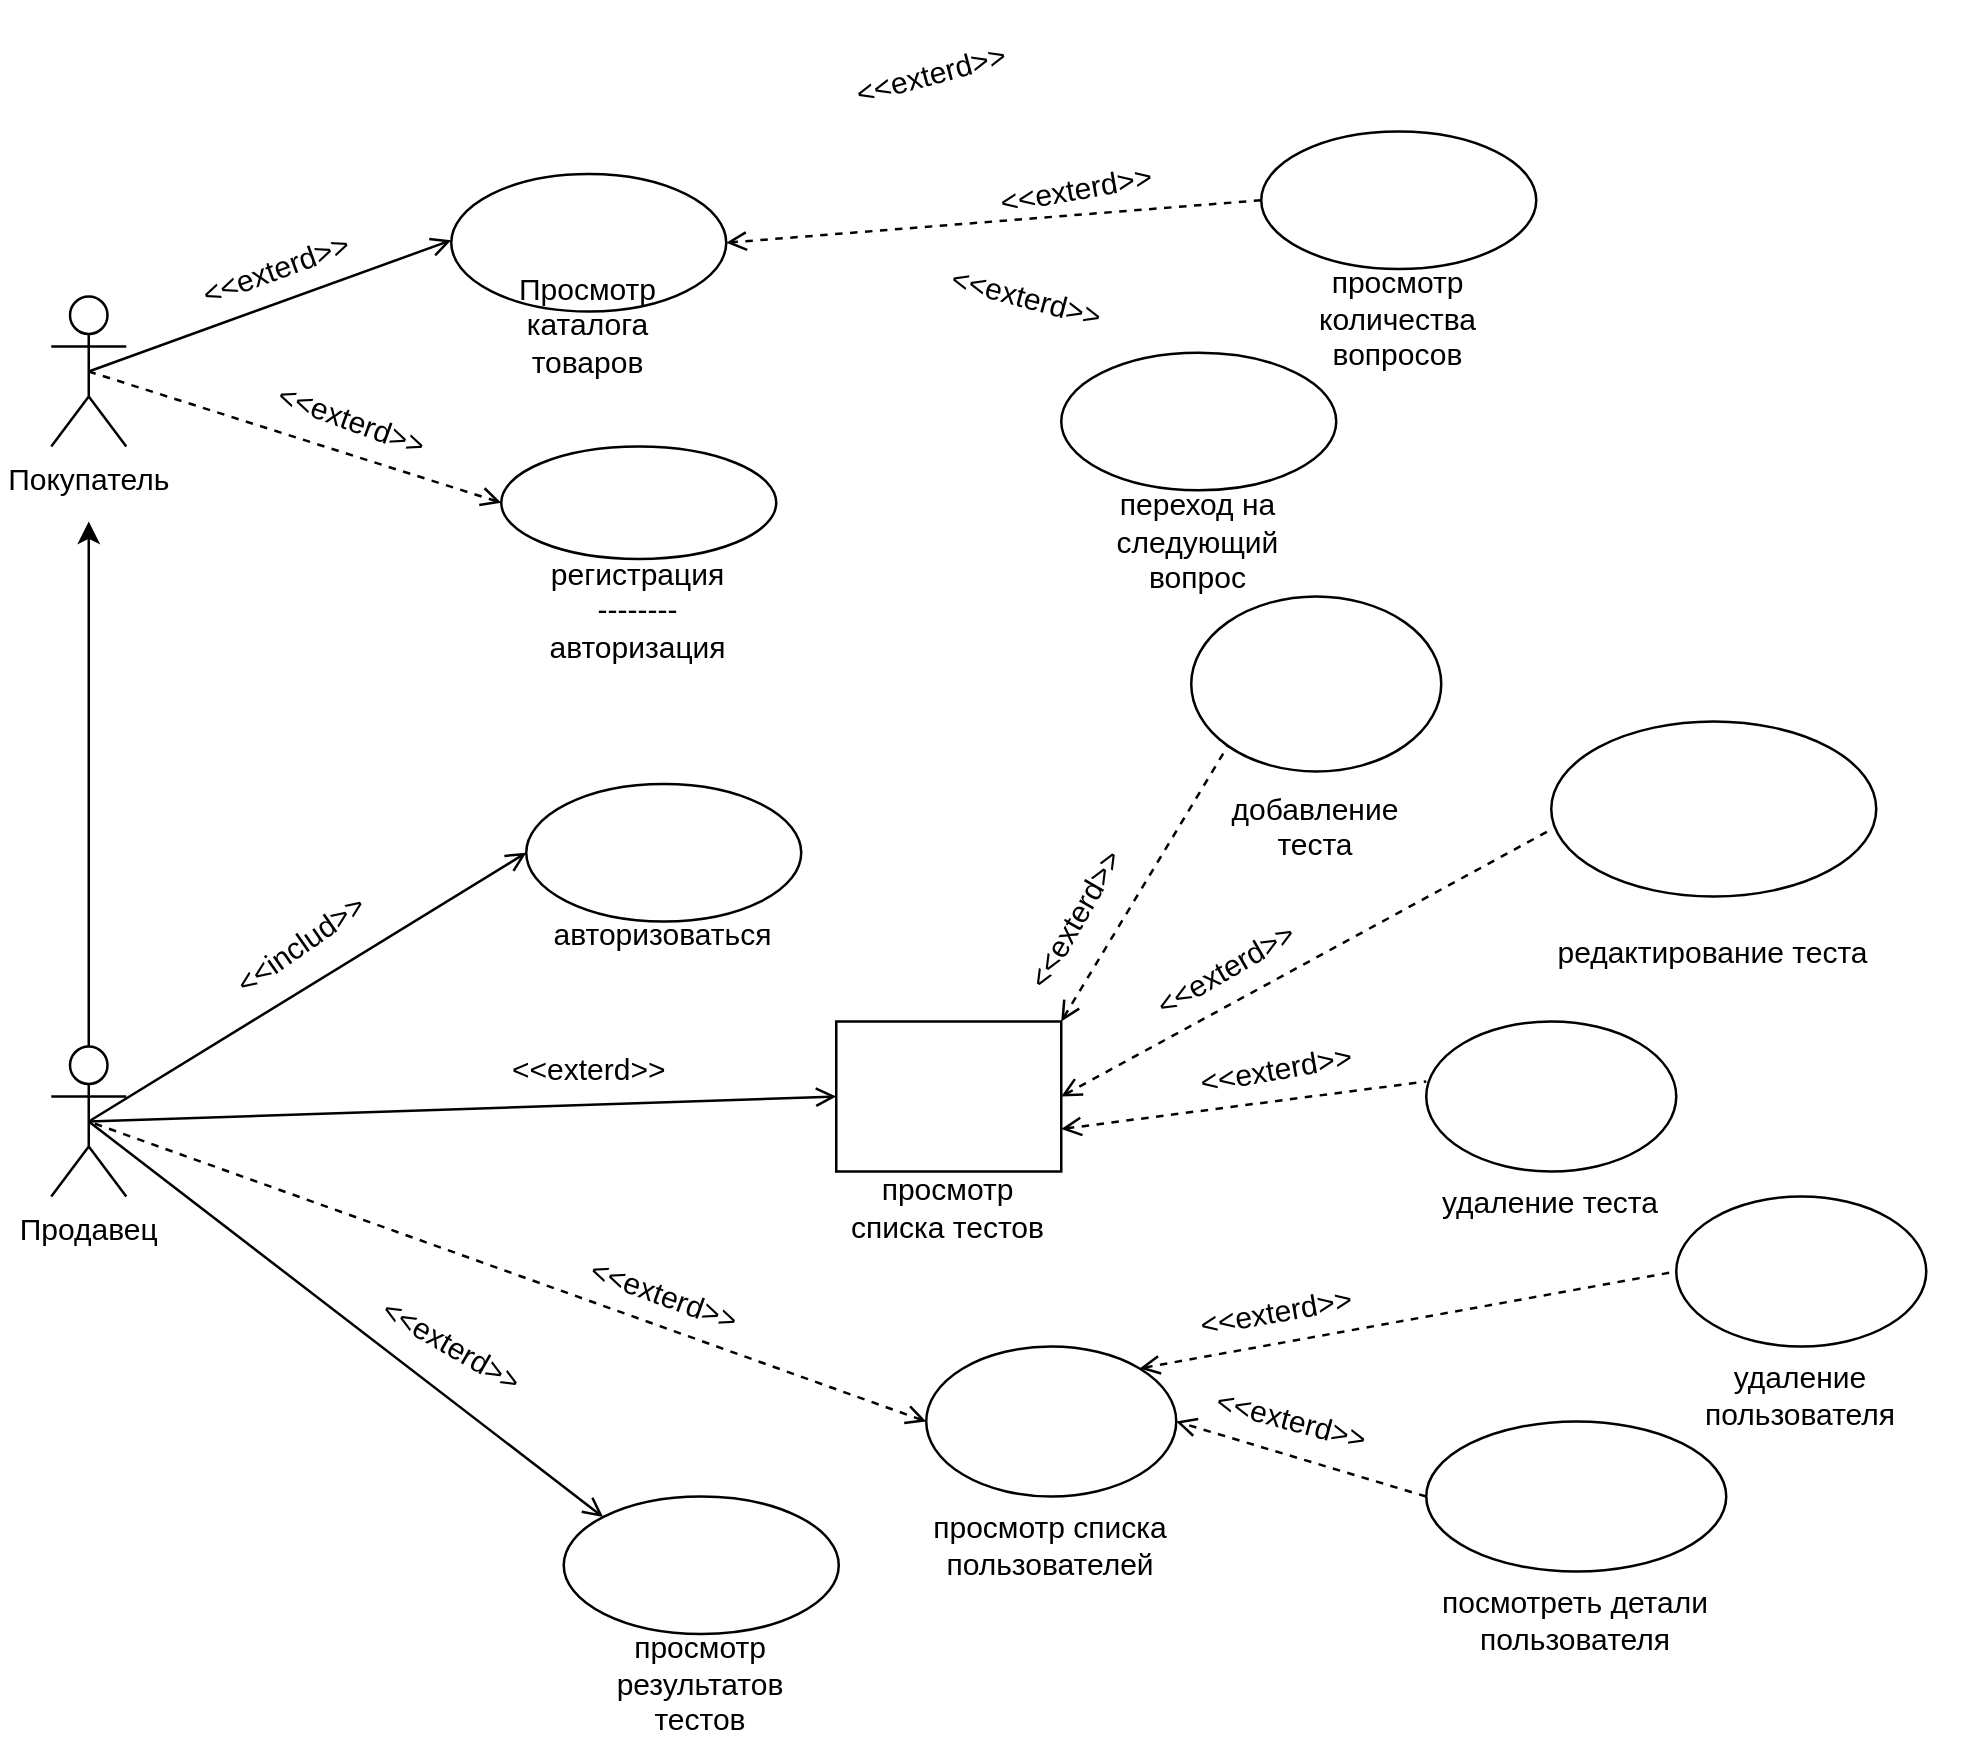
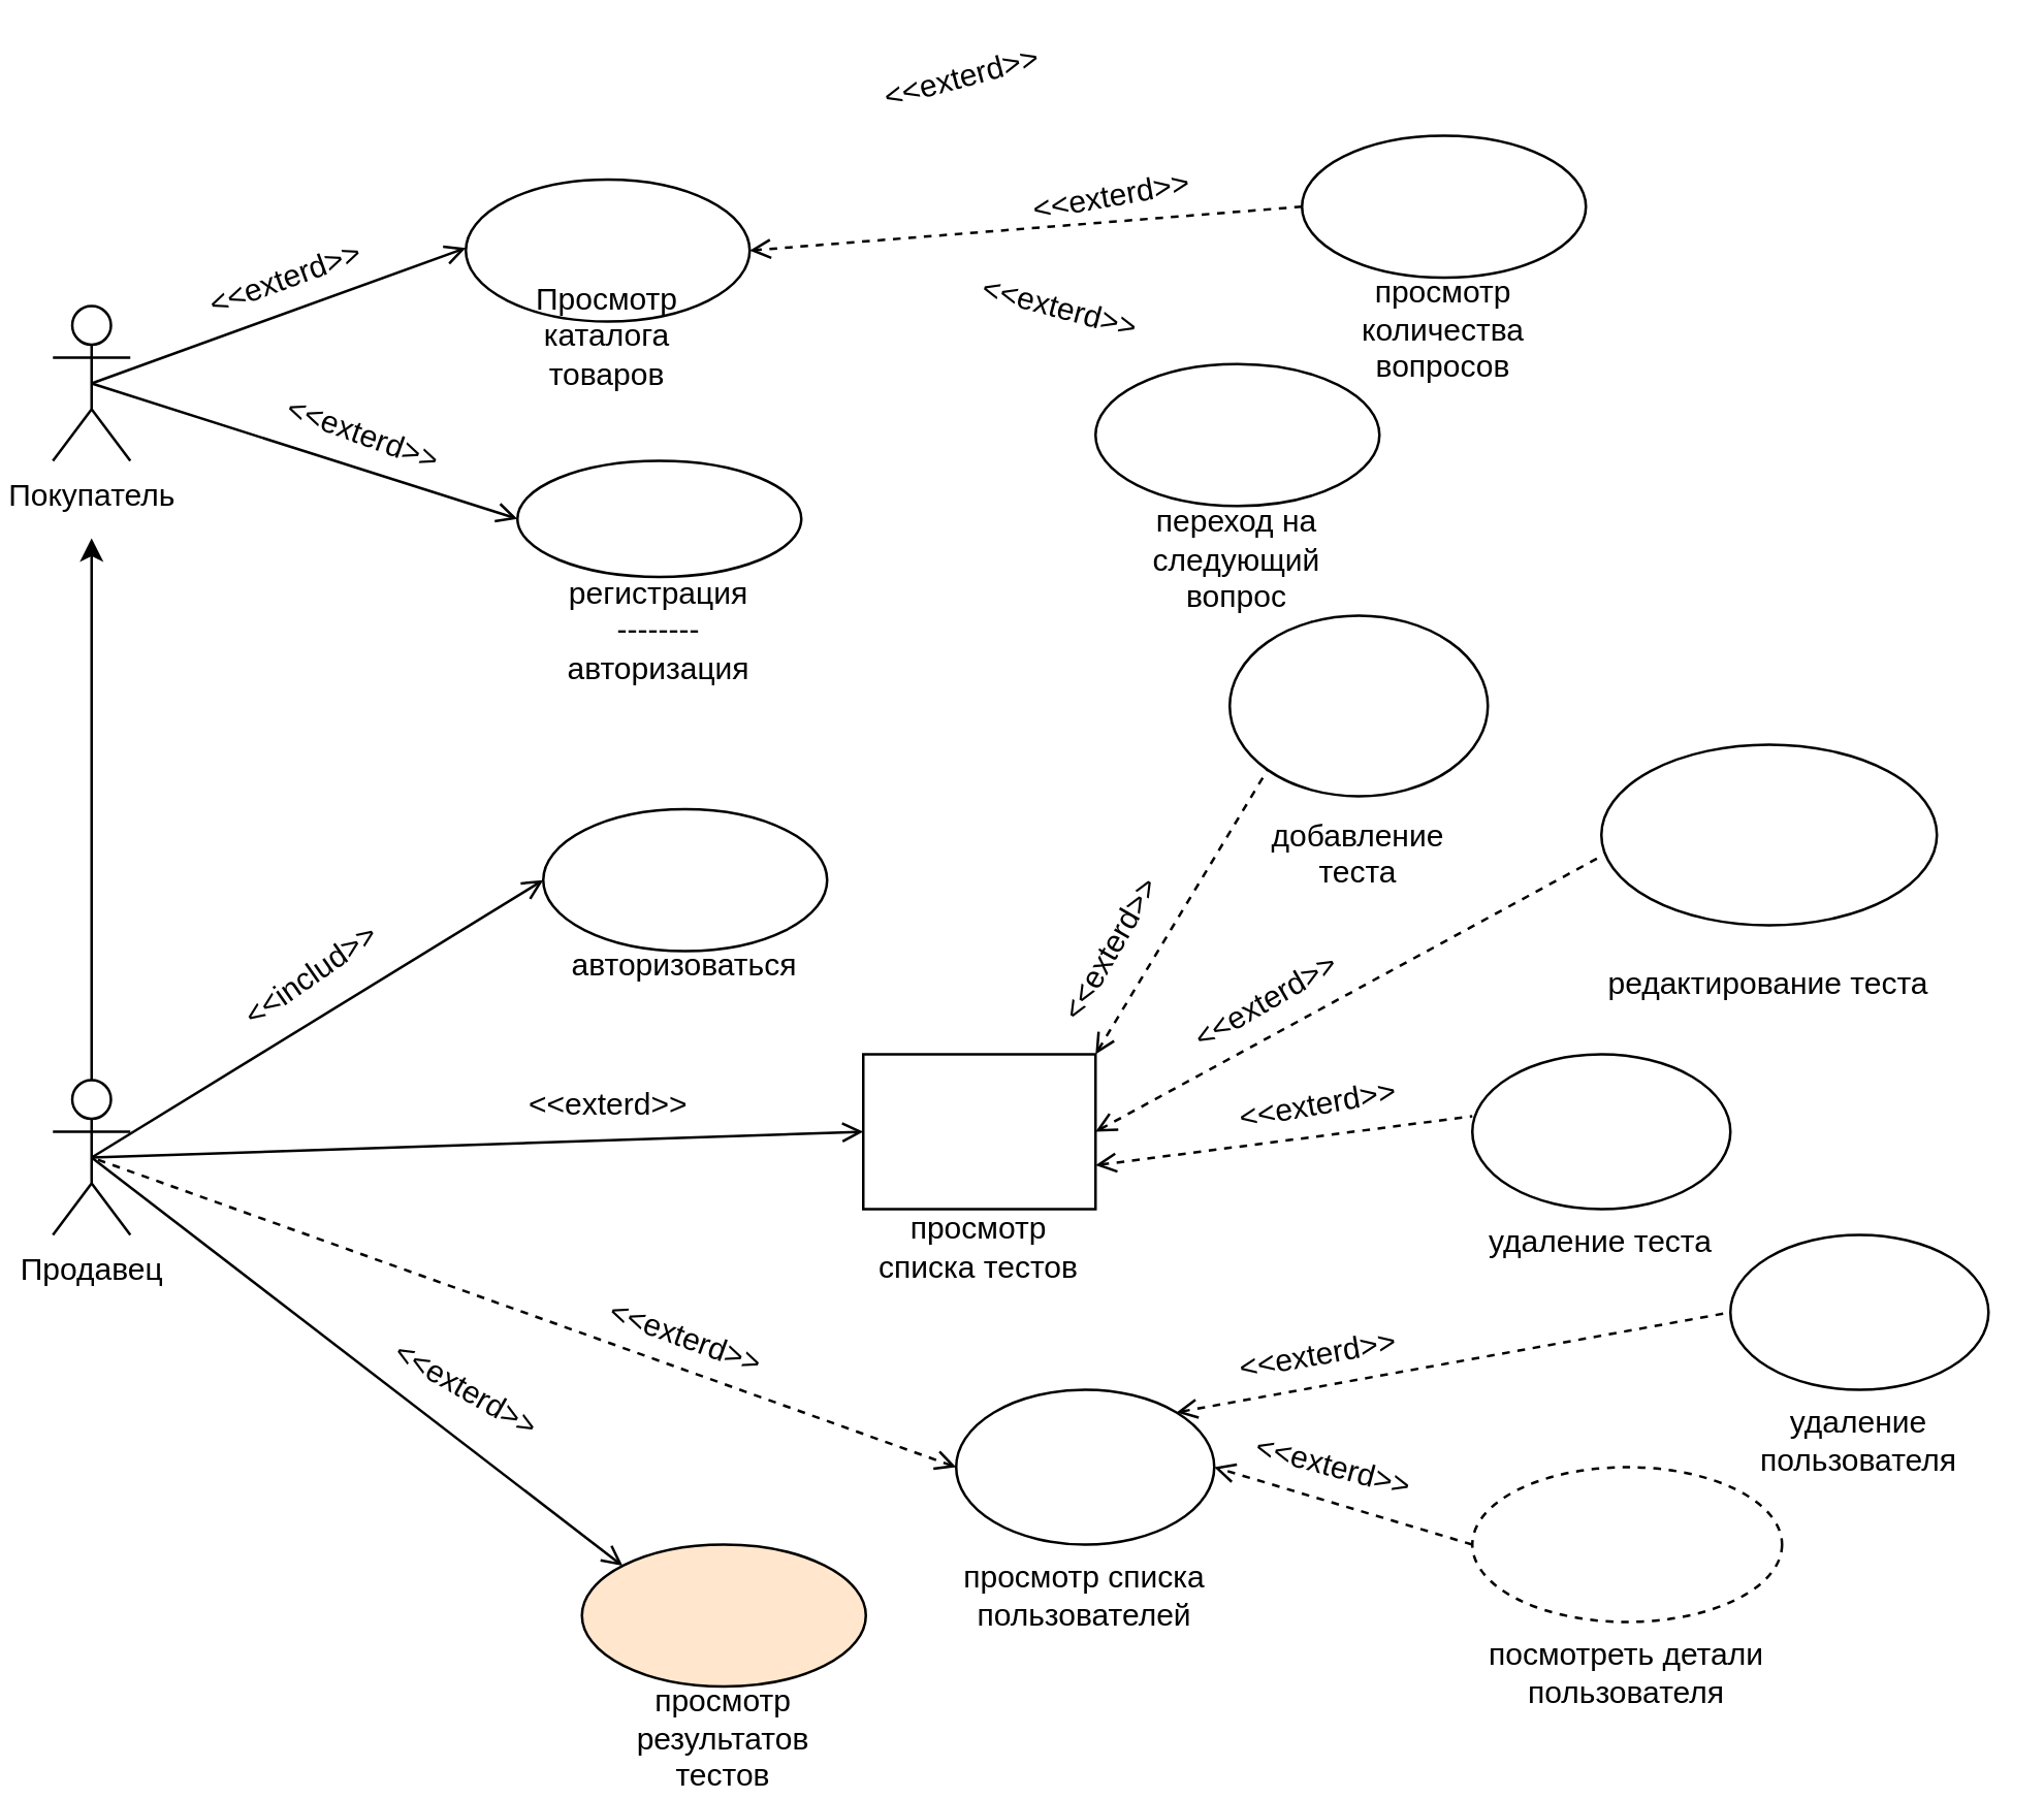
- <mxCell id="14" value="" style="endArrow=none;html=1;entryX=0.5;entryY=0.5;entryDx=0;entryDy=0;entryPerimeter=0;exitX=0;exitY=0.5;exitDx=0;exitDy=0;startArrow=open;startFill=0;dashed=1;" parent="1" source="2" target="3" edge="1"><mxGeometry width="50" height="50" relative="1" as="geometry"><mxPoint x="490" y="338" as="sourcePoint" /><mxPoint x="540" y="288" as="targetPoint" /></mxGeometry></mxCell>
+ <mxCell id="14" value="" style="endArrow=none;html=1;entryX=0.5;entryY=0.5;entryDx=0;entryDy=0;entryPerimeter=0;exitX=0;exitY=0.5;exitDx=0;exitDy=0;startArrow=open;startFill=0;" parent="1" source="2" target="3" edge="1"><mxGeometry width="50" height="50" relative="1" as="geometry"><mxPoint x="490" y="338" as="sourcePoint" /><mxPoint x="540" y="288" as="targetPoint" /></mxGeometry></mxCell>
- <mxCell id="6" value="&lt;br&gt;&lt;br&gt;&lt;br&gt;&lt;br&gt;&lt;br&gt;&lt;br&gt;&lt;br&gt;посмотреть детали пользователя" style="ellipse;whiteSpace=wrap;html=1;" parent="1" vertex="1"><mxGeometry x="570" y="568" width="120" height="60" as="geometry" /></mxCell>
+ <mxCell id="6" value="&lt;br&gt;&lt;br&gt;&lt;br&gt;&lt;br&gt;&lt;br&gt;&lt;br&gt;&lt;br&gt;посмотреть детали пользователя" style="ellipse;whiteSpace=wrap;html=1;dashed=1;" parent="1" vertex="1"><mxGeometry x="570" y="568" width="120" height="60" as="geometry" /></mxCell>
- <mxCell id="38" value="&lt;br&gt;&lt;br&gt;просмотр результатов тестов" style="ellipse;whiteSpace=wrap;html=1;spacingTop=67;spacing=9;" parent="1" vertex="1"><mxGeometry x="225" y="598" width="110" height="55" as="geometry" /></mxCell>
+ <mxCell id="38" value="&lt;br&gt;&lt;br&gt;просмотр результатов тестов" style="ellipse;whiteSpace=wrap;html=1;spacingTop=67;spacing=9;fillColor=#ffe6cc;" parent="1" vertex="1"><mxGeometry x="225" y="598" width="110" height="55" as="geometry" /></mxCell>
